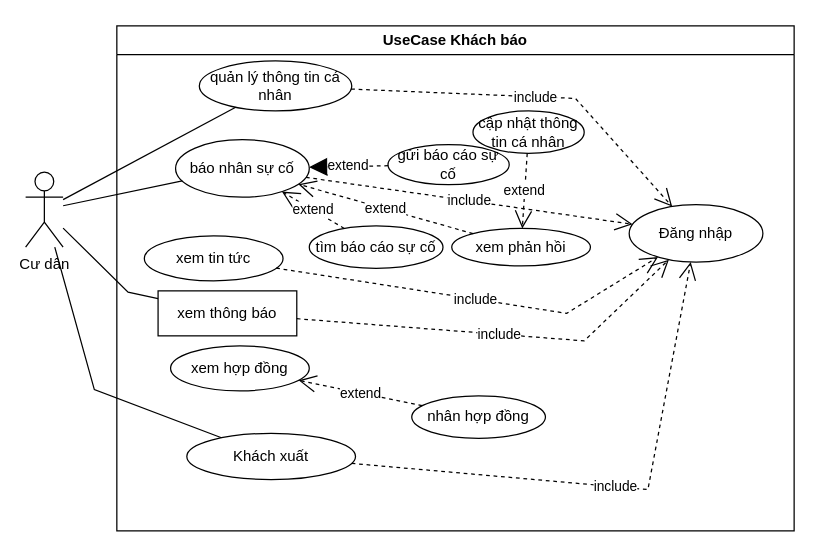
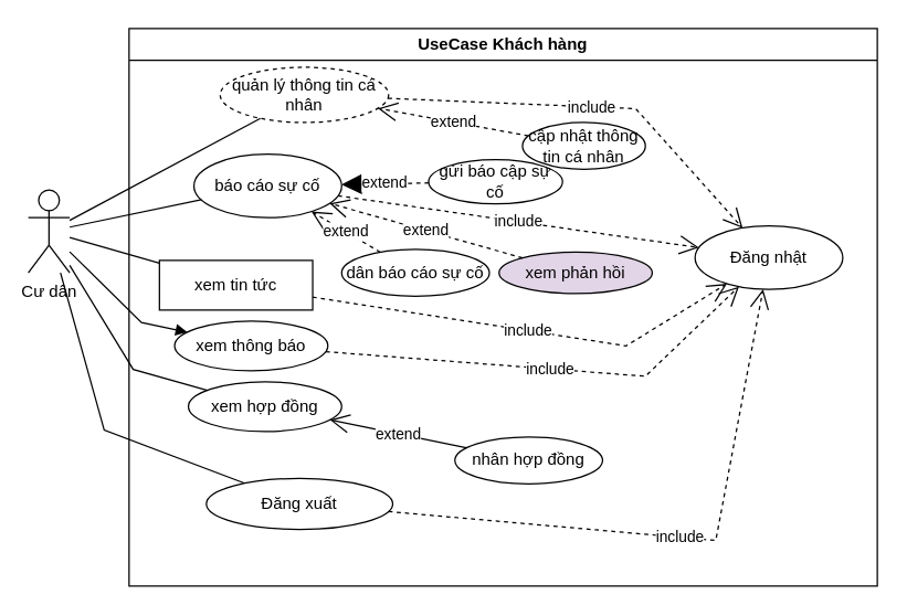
- <mxCell id="2" value="UseCase Khách báo" style="swimlane;whiteSpace=wrap;html=1;" parent="1" vertex="1"><mxGeometry x="93" y="20" width="542" height="404" as="geometry" /></mxCell>
+ <mxCell id="2" value="UseCase Khách hàng" style="swimlane;whiteSpace=wrap;html=1;" parent="1" vertex="1"><mxGeometry x="93" y="20" width="542" height="404" as="geometry" /></mxCell>
- <mxCell id="3" value="quản lý thông tin cá nhân" style="ellipse;whiteSpace=wrap;html=1;" parent="2" vertex="1"><mxGeometry x="66" y="28" width="122" height="40" as="geometry" /></mxCell>
+ <mxCell id="3" value="quản lý thông tin cá nhân" style="ellipse;whiteSpace=wrap;html=1;dashed=1;" parent="2" vertex="1"><mxGeometry x="66" y="28" width="122" height="40" as="geometry" /></mxCell>
- <mxCell id="23" value="gửi báo cáo sự cố" style="ellipse;whiteSpace=wrap;html=1;" parent="2" vertex="1"><mxGeometry x="217" y="95" width="97" height="32" as="geometry" /></mxCell>
+ <mxCell id="23" value="gửi báo cập sự cố" style="ellipse;whiteSpace=wrap;html=1;" parent="2" vertex="1"><mxGeometry x="217" y="95" width="97" height="32" as="geometry" /></mxCell>
- <mxCell id="6" value="báo nhân sự cố" style="ellipse;whiteSpace=wrap;html=1;" parent="2" vertex="1"><mxGeometry x="47" y="91" width="107" height="46" as="geometry" /></mxCell>
+ <mxCell id="6" value="báo cáo sự cố" style="ellipse;whiteSpace=wrap;html=1;" parent="2" vertex="1"><mxGeometry x="47" y="91" width="107" height="46" as="geometry" /></mxCell>
- <mxCell id="12" value="extend" style="endArrow=open;endSize=12;dashed=1;html=1;rounded=0;" parent="2" source="4" target="7" edge="1"><mxGeometry width="160" relative="1" as="geometry"><mxPoint x="281" y="111" as="sourcePoint" /><mxPoint x="193" y="86" as="targetPoint" /></mxGeometry></mxCell>
+ <mxCell id="12" value="extend" style="endArrow=open;endSize=12;dashed=1;html=1;rounded=0;" parent="2" source="4" target="3" edge="1"><mxGeometry width="160" relative="1" as="geometry"><mxPoint x="281" y="111" as="sourcePoint" /><mxPoint x="193" y="86" as="targetPoint" /></mxGeometry></mxCell>
+ <mxCell id="28" value="" style="endArrow=none;html=1;rounded=0;" parent="1" source="25" target="8" edge="1"><mxGeometry width="50" height="50" relative="1" as="geometry"><mxPoint x="98" y="178" as="sourcePoint" /><mxPoint x="212" y="106" as="targetPoint" /></mxGeometry></mxCell>
- <mxCell id="5" value="Đăng nhập" style="ellipse;whiteSpace=wrap;html=1;" parent="2" vertex="1"><mxGeometry x="410" y="143" width="107" height="46" as="geometry" /></mxCell>
+ <mxCell id="5" value="Đăng nhật" style="ellipse;whiteSpace=wrap;html=1;" parent="2" vertex="1"><mxGeometry x="410" y="143" width="107" height="46" as="geometry" /></mxCell>
- <mxCell id="19" value="tìm báo cáo sự cố" style="ellipse;whiteSpace=wrap;html=1;" parent="2" vertex="1"><mxGeometry x="154" y="160" width="107" height="34" as="geometry" /></mxCell>
+ <mxCell id="19" value="dân báo cáo sự cố" style="ellipse;whiteSpace=wrap;html=1;" parent="2" vertex="1"><mxGeometry x="154" y="160" width="107" height="34" as="geometry" /></mxCell>
- <mxCell id="7" value="xem phản hồi" style="ellipse;whiteSpace=wrap;html=1;" parent="2" vertex="1"><mxGeometry x="268" y="162" width="111" height="30" as="geometry" /></mxCell>
+ <mxCell id="7" value="xem phản hồi" style="ellipse;whiteSpace=wrap;html=1;fillColor=#e1d5e7;" parent="2" vertex="1"><mxGeometry x="268" y="162" width="111" height="30" as="geometry" /></mxCell>
- <mxCell id="8" value="xem tin tức" style="ellipse;whiteSpace=wrap;html=1;" parent="2" vertex="1"><mxGeometry x="22" y="168" width="111" height="36" as="geometry" /></mxCell>
+ <mxCell id="8" value="xem tin tức" style="whiteSpace=wrap;html=1;rounded=0;" parent="2" vertex="1"><mxGeometry x="22" y="168" width="111" height="36" as="geometry" /></mxCell>
+ <mxCell id="30" value="" style="endArrow=none;html=1;rounded=0;" parent="1" source="25" target="10" edge="1"><mxGeometry width="50" height="50" relative="1" as="geometry"><mxPoint x="118" y="198" as="sourcePoint" /><mxPoint x="232" y="126" as="targetPoint" /><Array as="points"><mxPoint x="96" y="267" /></Array></mxGeometry></mxCell>
- <mxCell id="29" value="" style="endArrow=none;html=1;rounded=0;" parent="1" source="25" target="9" edge="1"><mxGeometry width="50" height="50" relative="1" as="geometry"><mxPoint x="108" y="188" as="sourcePoint" /><mxPoint x="222" y="116" as="targetPoint" /><Array as="points"><mxPoint x="102" y="233" /></Array></mxGeometry></mxCell>
+ <mxCell id="29" value="" style="endArrow=block;html=1;rounded=0;" parent="1" source="25" target="9" edge="1"><mxGeometry width="50" height="50" relative="1" as="geometry"><mxPoint x="108" y="188" as="sourcePoint" /><mxPoint x="222" y="116" as="targetPoint" /><Array as="points"><mxPoint x="102" y="233" /></Array></mxGeometry></mxCell>
- <mxCell id="9" value="xem thông báo" style="whiteSpace=wrap;html=1;rounded=0;" parent="2" vertex="1"><mxGeometry x="33" y="212" width="111" height="36" as="geometry" /></mxCell>
+ <mxCell id="9" value="xem thông báo" style="ellipse;whiteSpace=wrap;html=1;" parent="2" vertex="1"><mxGeometry x="33" y="212" width="111" height="36" as="geometry" /></mxCell>
- <mxCell id="22" value="extend" style="endArrow=open;endSize=12;dashed=1;html=1;rounded=0;" parent="2" source="20" target="10" edge="1"><mxGeometry width="160" relative="1" as="geometry"><mxPoint x="304" y="89" as="sourcePoint" /><mxPoint x="241" y="70" as="targetPoint" /></mxGeometry></mxCell>
+ <mxCell id="22" value="extend" style="endArrow=open;endSize=12;dashed=0;html=1;rounded=0;" parent="2" source="20" target="10" edge="1"><mxGeometry width="160" relative="1" as="geometry"><mxPoint x="304" y="89" as="sourcePoint" /><mxPoint x="241" y="70" as="targetPoint" /></mxGeometry></mxCell>
- <mxCell id="17" value="Khách xuất" style="ellipse;whiteSpace=wrap;html=1;" parent="2" vertex="1"><mxGeometry x="56" y="326" width="135" height="37" as="geometry" /></mxCell>
+ <mxCell id="17" value="Đăng xuất" style="ellipse;whiteSpace=wrap;html=1;" parent="2" vertex="1"><mxGeometry x="56" y="326" width="135" height="37" as="geometry" /></mxCell>
